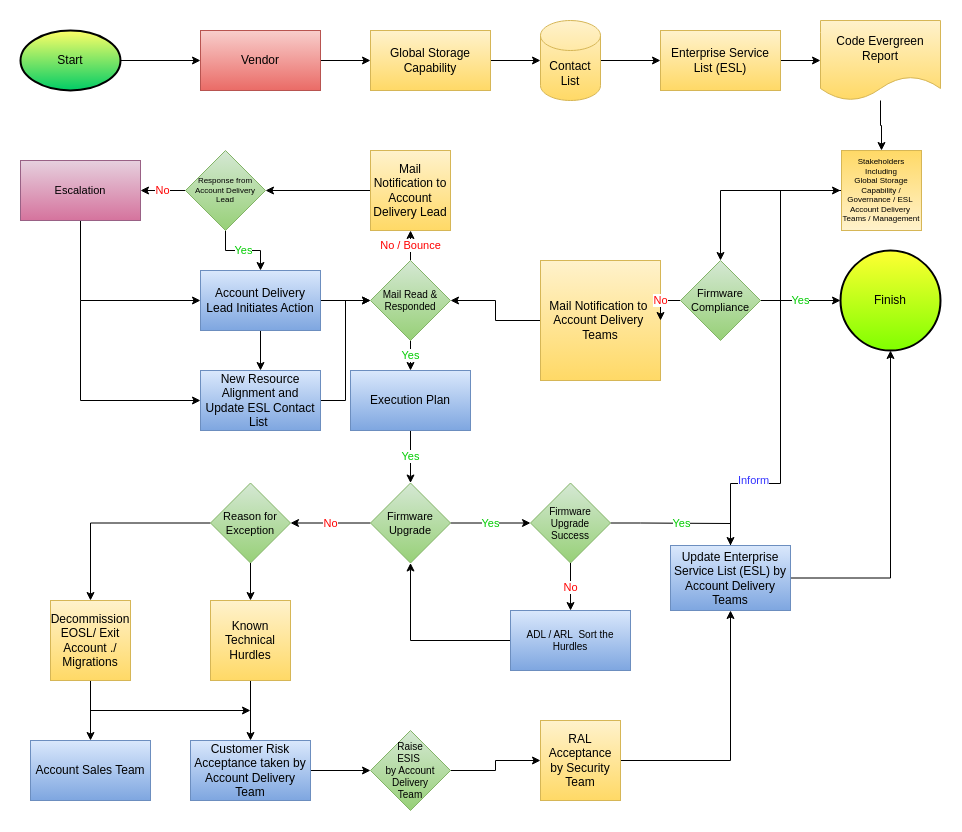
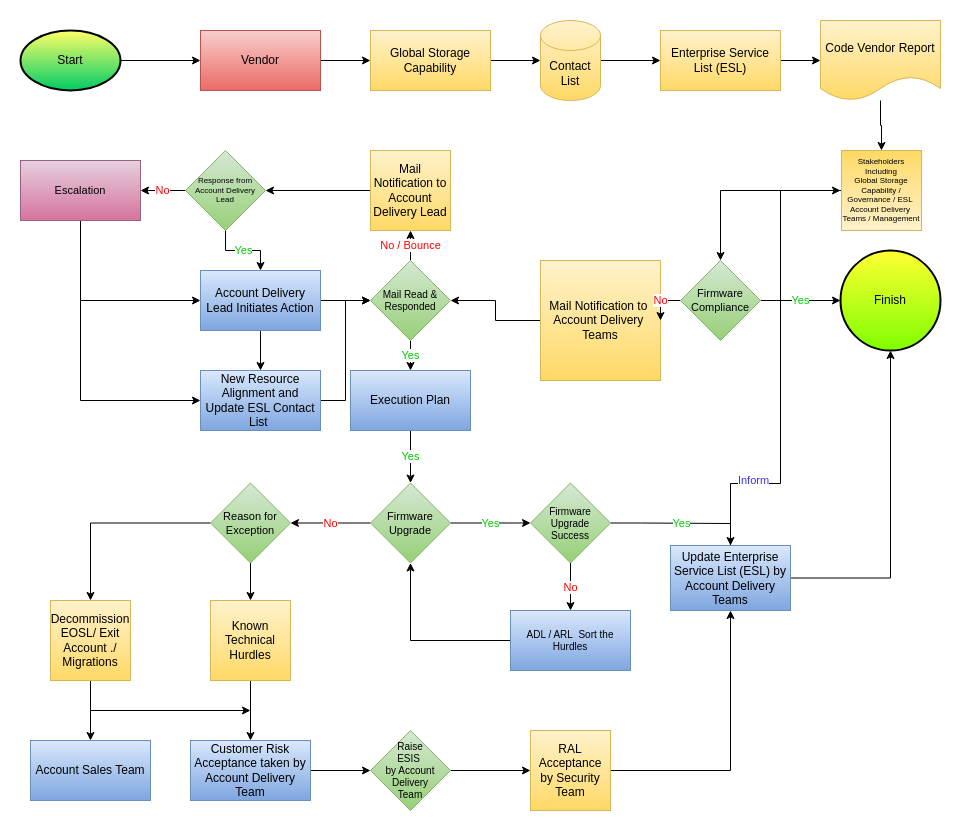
- <mxCell id="8" value="Code Evergreen Report" style="shape=document;whiteSpace=wrap;html=1;boundedLbl=1;gradientColor=#ffd966;fillColor=#fff2cc;fillStyle=solid;strokeColor=#d6b656;" parent="1" vertex="1"><mxGeometry x="820" y="20" width="120" height="80" as="geometry" /></mxCell>
+ <mxCell id="8" value="Code Vendor Report" style="shape=document;whiteSpace=wrap;html=1;boundedLbl=1;gradientColor=#ffd966;fillColor=#fff2cc;fillStyle=solid;strokeColor=#d6b656;" parent="1" vertex="1"><mxGeometry x="820" y="20" width="120" height="80" as="geometry" /></mxCell>
- <mxCell id="56" value="RAL Acceptance by Security Team" style="whiteSpace=wrap;html=1;aspect=fixed;fillColor=#fff2cc;gradientColor=#ffd966;strokeColor=#d6b656;" parent="1" vertex="1"><mxGeometry x="540" y="720" width="80" height="80" as="geometry" /></mxCell>
+ <mxCell id="56" value="RAL Acceptance by Security Team" style="whiteSpace=wrap;html=1;aspect=fixed;fillColor=#fff2cc;gradientColor=#ffd966;strokeColor=#d6b656;" parent="1" vertex="1"><mxGeometry x="530" y="730" width="80" height="80" as="geometry" /></mxCell>
